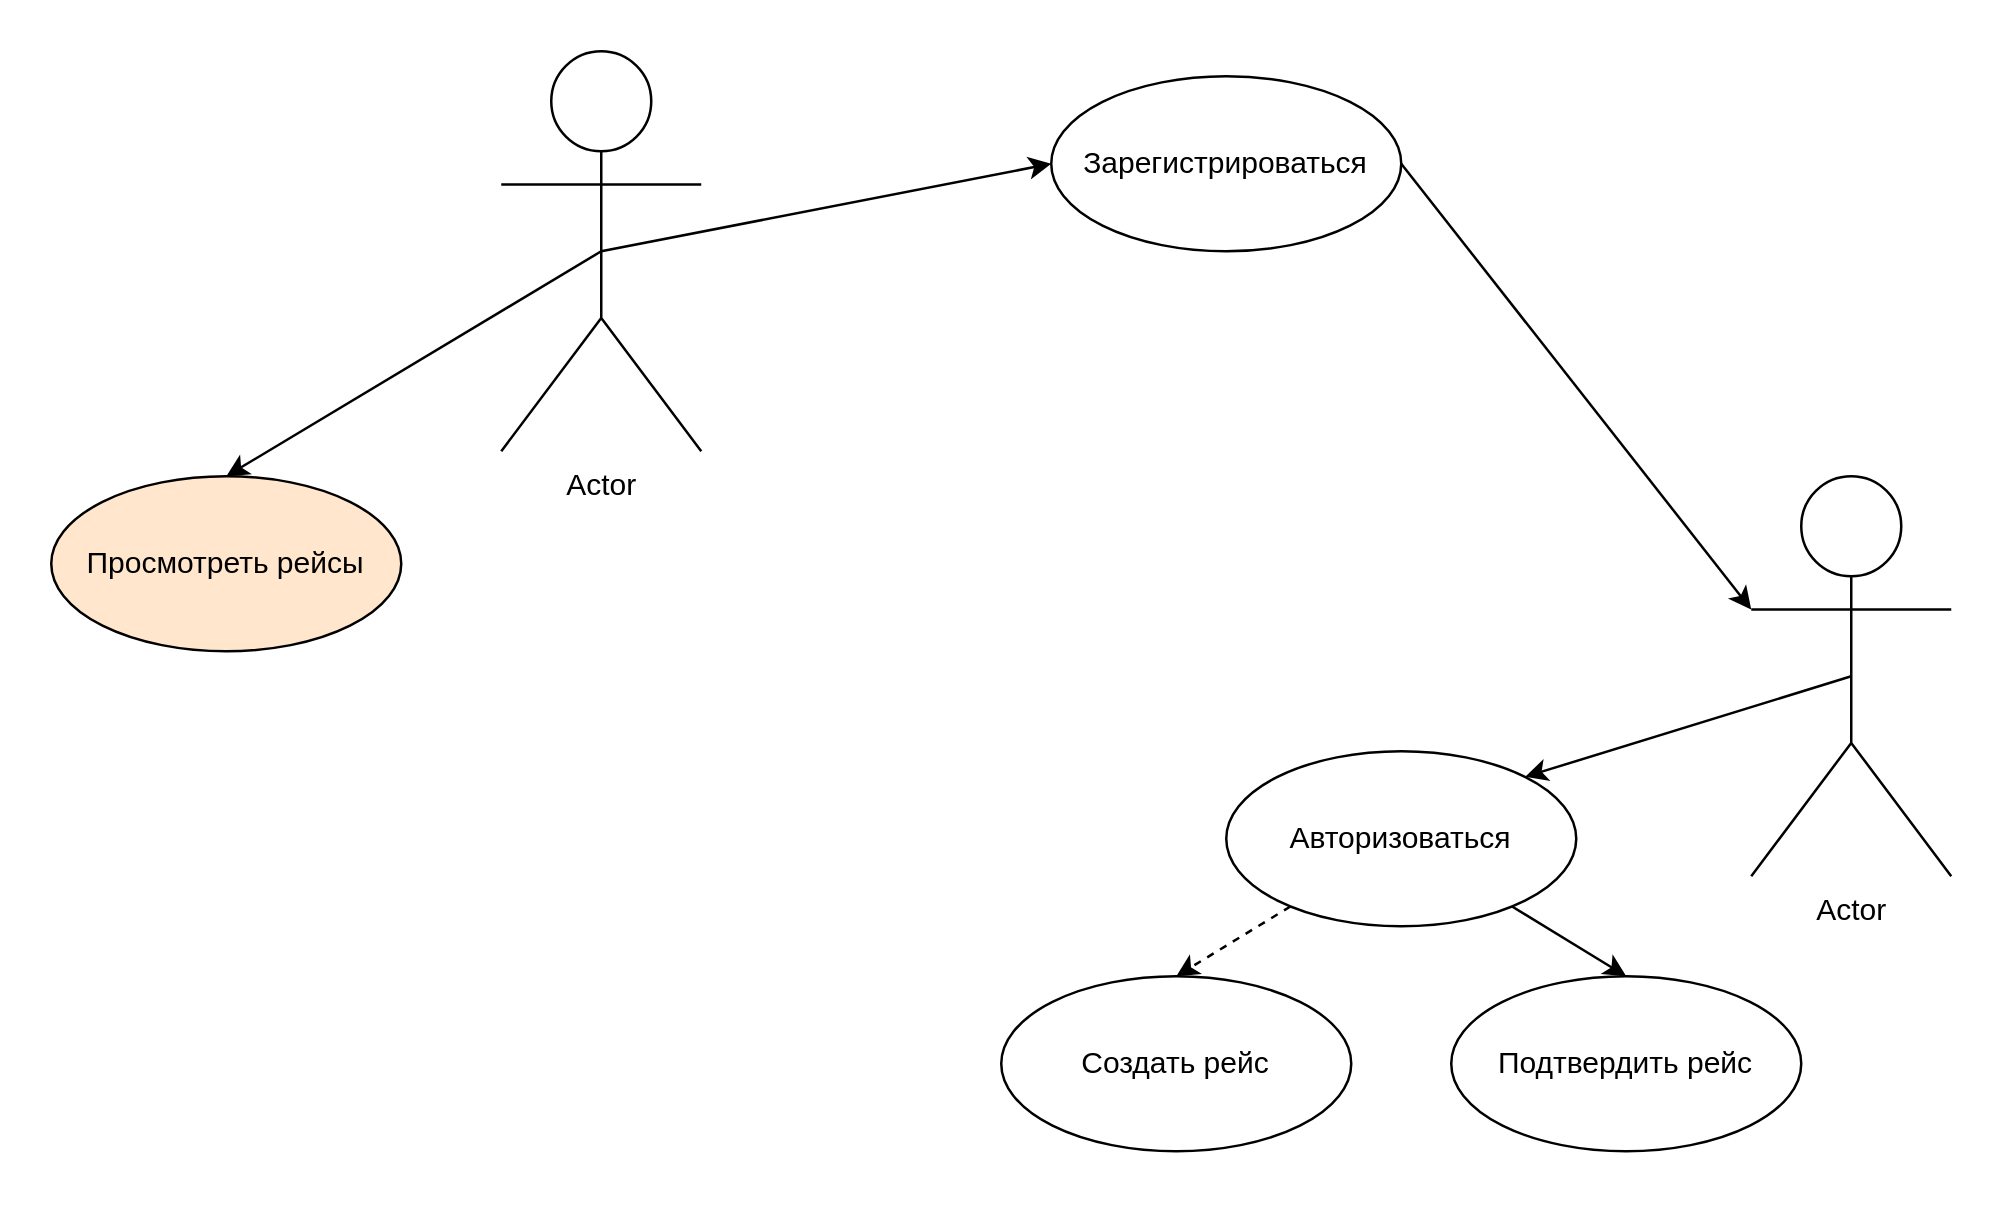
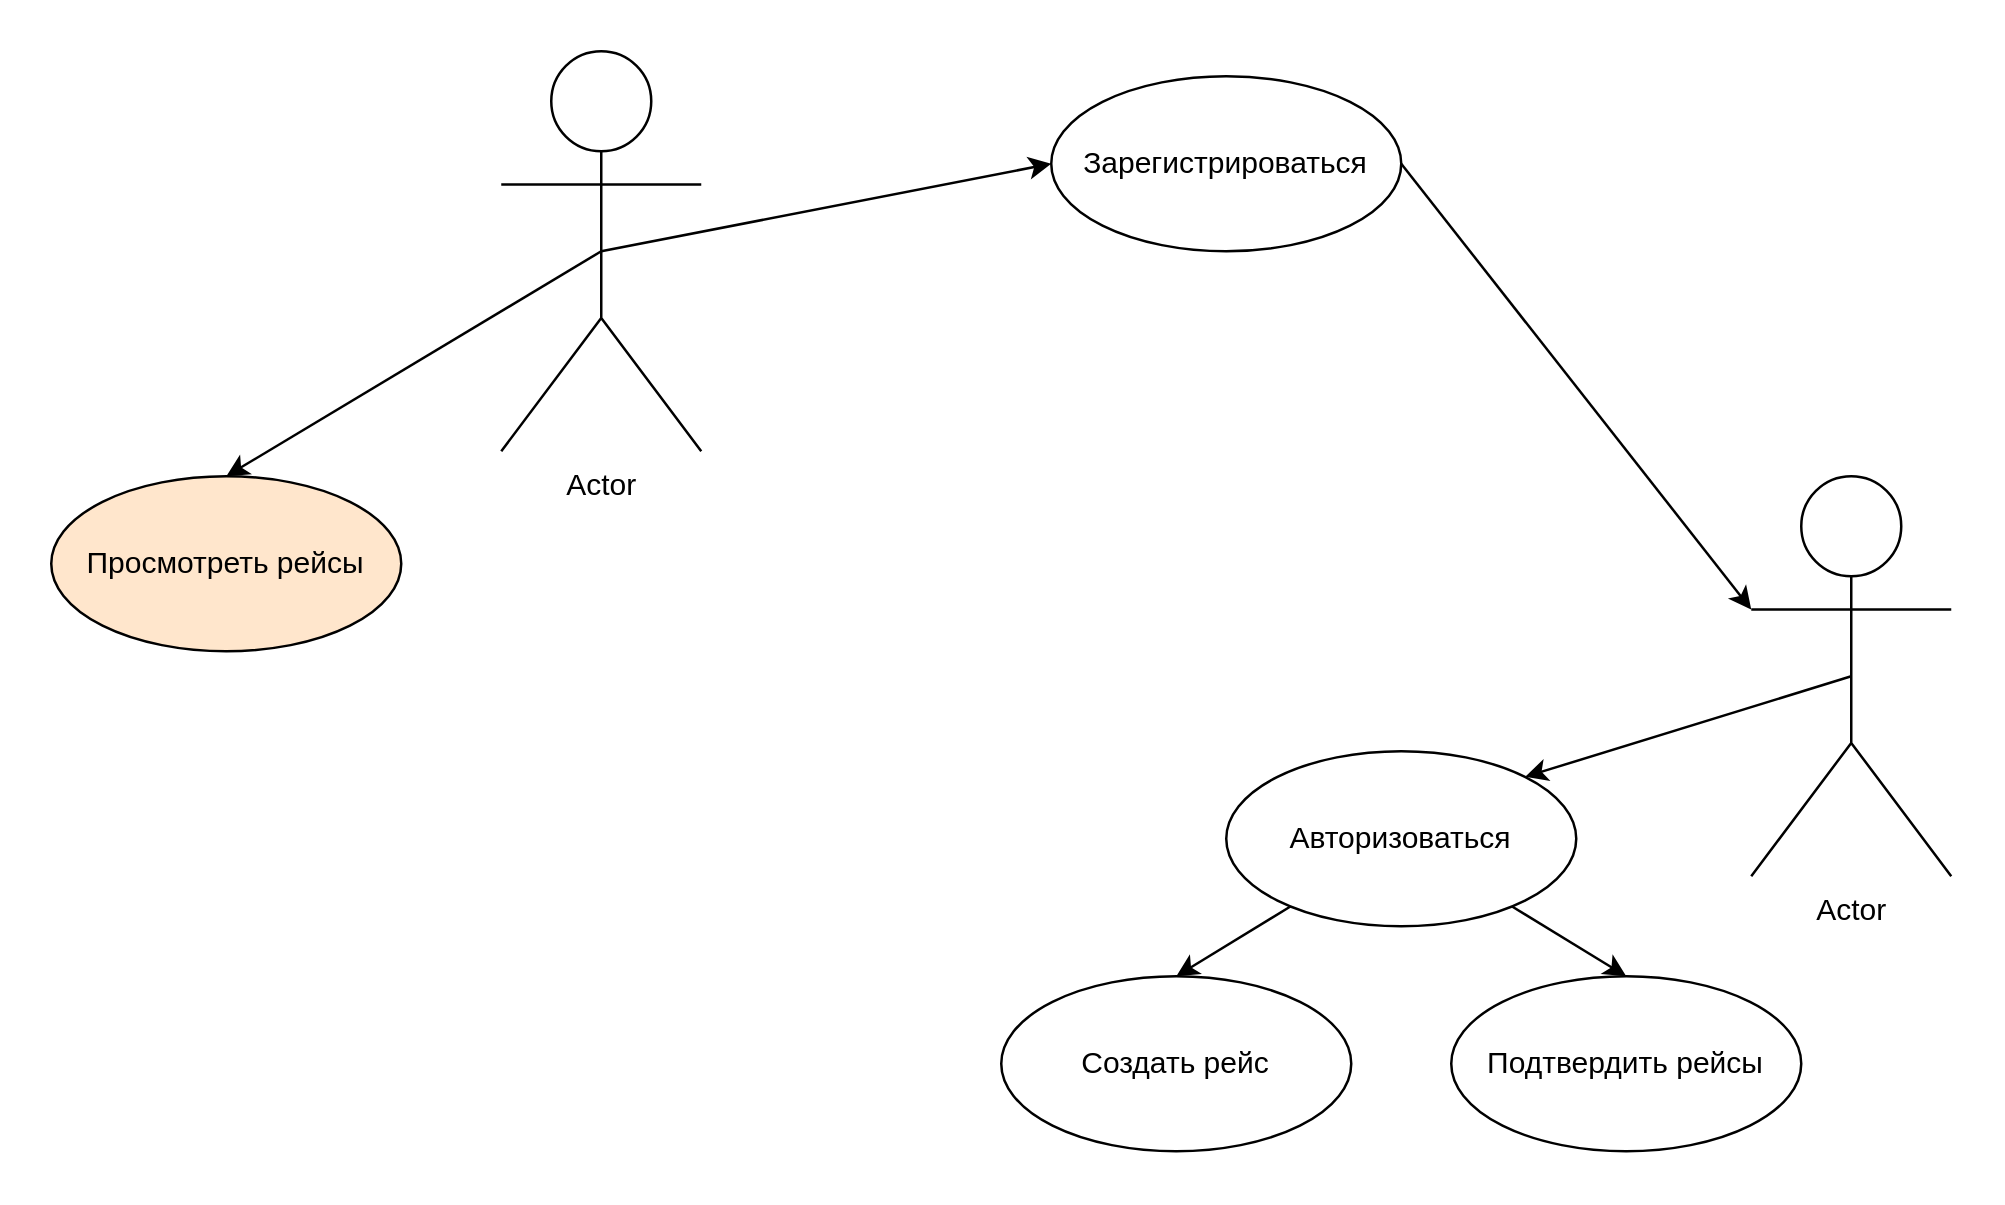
- <mxCell id="8" style="edgeStyle=none;rounded=0;orthogonalLoop=1;jettySize=auto;html=1;entryX=0.5;entryY=0;entryDx=0;entryDy=0;dashed=1;" edge="1" parent="1" source="10" target="11"><mxGeometry relative="1" as="geometry" /></mxCell>
+ <mxCell id="8" style="edgeStyle=none;rounded=0;orthogonalLoop=1;jettySize=auto;html=1;entryX=0.5;entryY=0;entryDx=0;entryDy=0;" edge="1" parent="1" source="10" target="11"><mxGeometry relative="1" as="geometry" /></mxCell>
- <mxCell id="12" value="Подтвердить рейс" style="ellipse;whiteSpace=wrap;html=1;" vertex="1" parent="1"><mxGeometry x="580" y="390" width="140" height="70" as="geometry" /></mxCell>
+ <mxCell id="12" value="Подтвердить рейсы" style="ellipse;whiteSpace=wrap;html=1;" vertex="1" parent="1"><mxGeometry x="580" y="390" width="140" height="70" as="geometry" /></mxCell>
